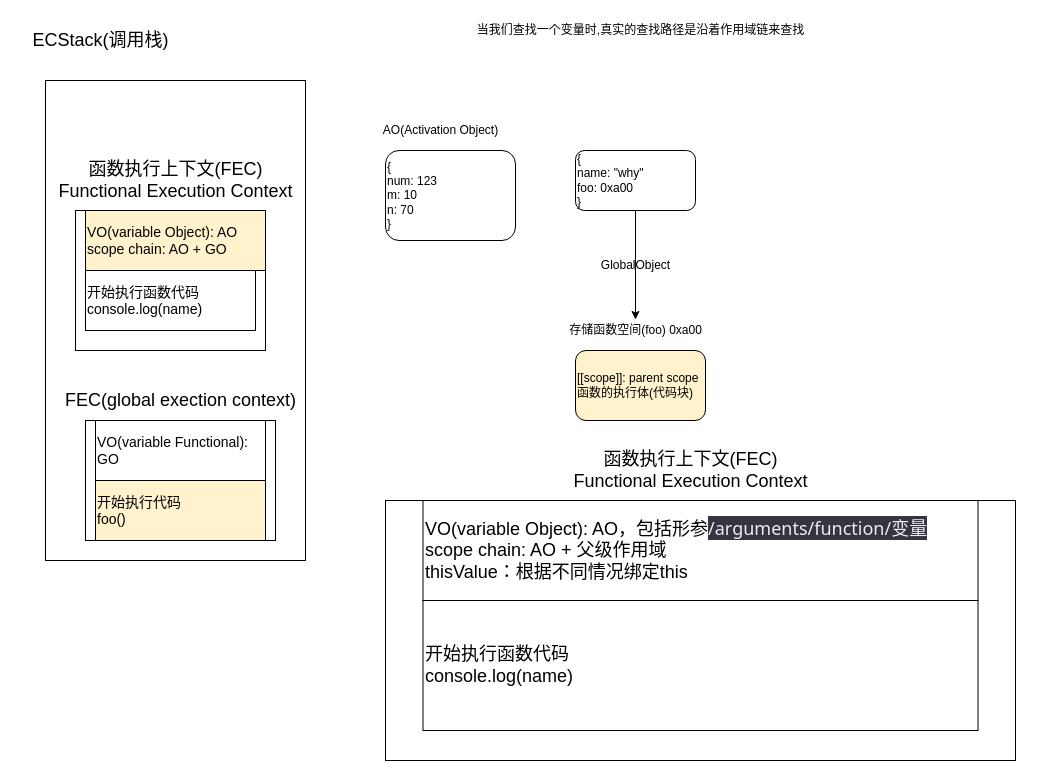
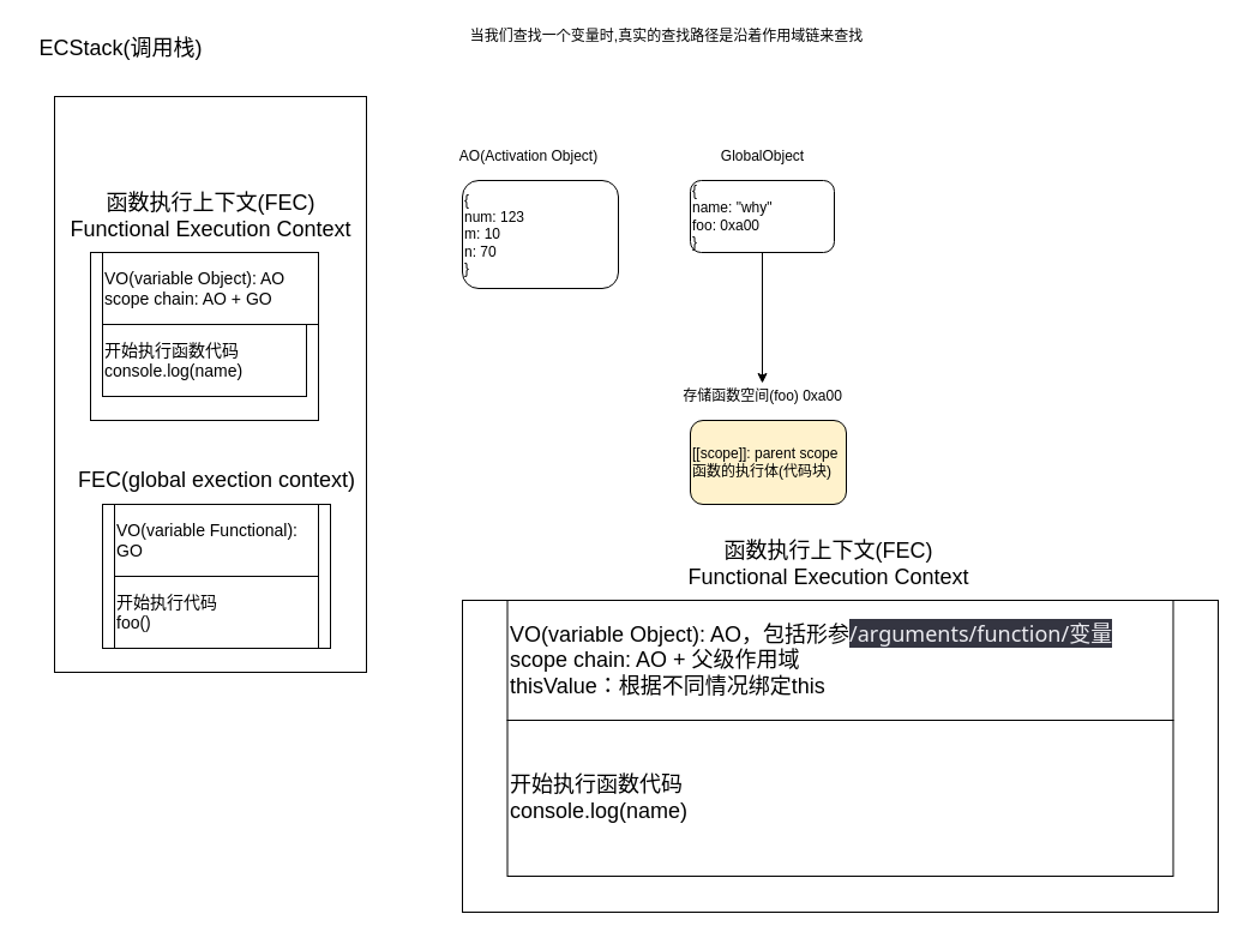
- <mxCell id="19" value="当我们查找一个变量时,真实的查找路径是沿着作用域链来查找" style="text;html=1;align=center;verticalAlign=middle;resizable=0;points=[];autosize=1;strokeColor=none;" parent="1" vertex="1"><mxGeometry x="470" y="20" width="340" height="20" as="geometry" /></mxCell>
+ <mxCell id="19" value="当我们查找一个变量时,真实的查找路径是沿着作用域链来查找" style="text;html=1;align=center;verticalAlign=middle;resizable=0;points=[];autosize=1;strokeColor=none;" parent="1" vertex="1"><mxGeometry x="385" y="20" width="340" height="20" as="geometry" /></mxCell>
- <mxCell id="15" value="&lt;font style=&quot;font-size: 14px;&quot;&gt;VO(variable Object): AO&lt;br&gt;scope chain: AO + GO&lt;/font&gt;" style="rounded=0;whiteSpace=wrap;html=1;align=left;fillColor=#fff2cc;" parent="1" vertex="1"><mxGeometry x="85" y="210" width="180" height="60" as="geometry" /></mxCell>
+ <mxCell id="15" value="&lt;font style=&quot;font-size: 14px;&quot;&gt;VO(variable Object): AO&lt;br&gt;scope chain: AO + GO&lt;/font&gt;" style="rounded=0;whiteSpace=wrap;html=1;align=left;" parent="1" vertex="1"><mxGeometry x="85" y="210" width="180" height="60" as="geometry" /></mxCell>
- <mxCell id="9" value="GlobalObject" style="text;html=1;align=center;verticalAlign=middle;resizable=0;points=[];autosize=1;strokeColor=none;" parent="1" vertex="1"><mxGeometry x="595" y="255" width="80" height="20" as="geometry" /></mxCell>
+ <mxCell id="9" value="GlobalObject" style="text;html=1;align=center;verticalAlign=middle;resizable=0;points=[];autosize=1;strokeColor=none;" parent="1" vertex="1"><mxGeometry x="595" y="120" width="80" height="20" as="geometry" /></mxCell>
- <mxCell id="7" value="&lt;font style=&quot;font-size: 14px;&quot;&gt;开始执行代码&lt;br&gt;foo()&lt;/font&gt;" style="rounded=0;whiteSpace=wrap;html=1;align=left;fillColor=#fff2cc;" parent="1" vertex="1"><mxGeometry x="95" y="480" width="170" height="60" as="geometry" /></mxCell>
+ <mxCell id="7" value="&lt;font style=&quot;font-size: 14px;&quot;&gt;开始执行代码&lt;br&gt;foo()&lt;/font&gt;" style="rounded=0;whiteSpace=wrap;html=1;align=left;" parent="1" vertex="1"><mxGeometry x="95" y="480" width="170" height="60" as="geometry" /></mxCell>
